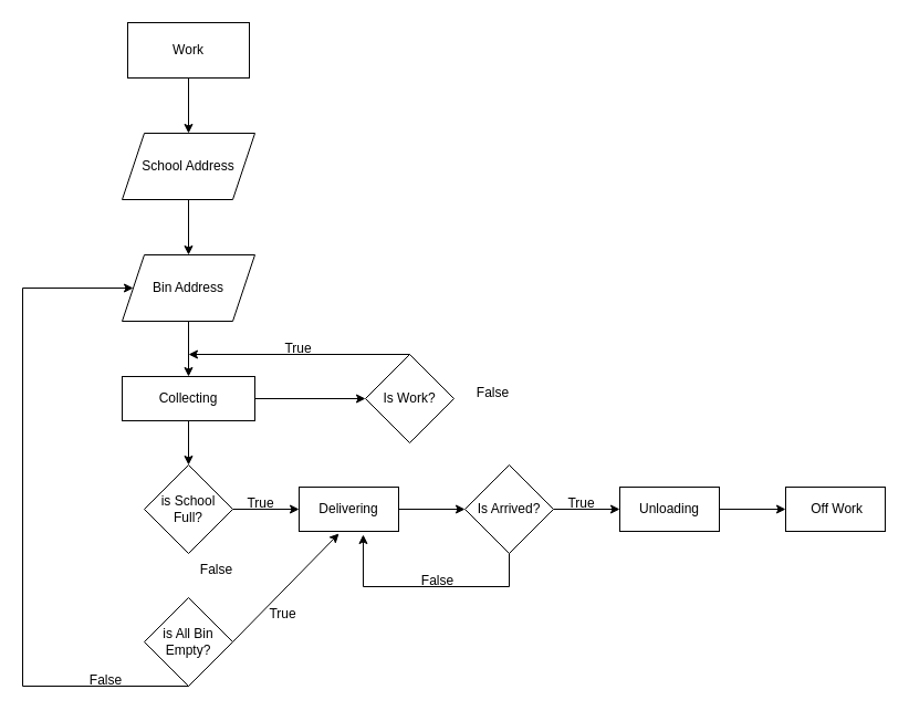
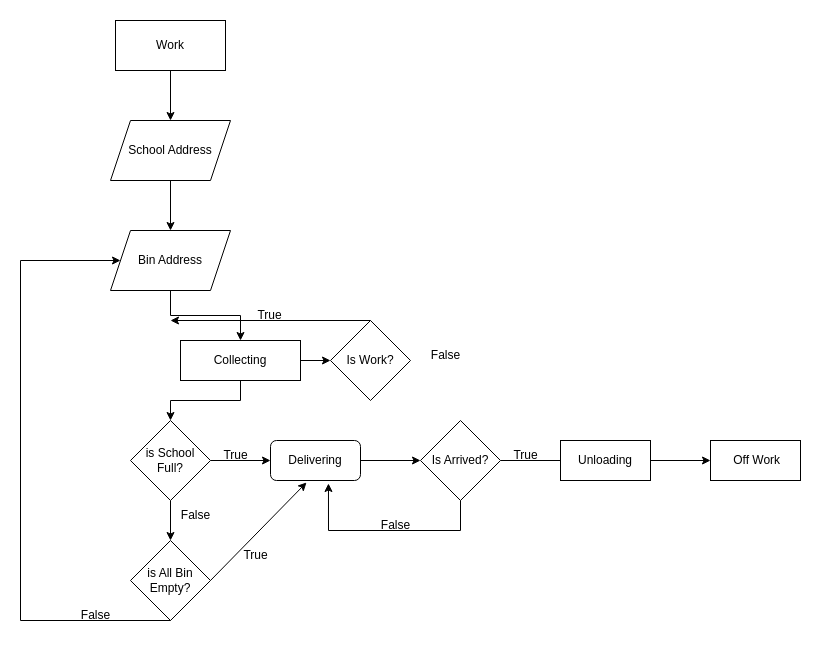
- <mxCell id="15" value="Collecting" style="whiteSpace=wrap;html=1;rounded=0;" vertex="1" parent="1"><mxGeometry x="110" y="340" width="120" height="40" as="geometry" /></mxCell>
+ <mxCell id="15" value="Collecting" style="whiteSpace=wrap;html=1;rounded=0;" vertex="1" parent="1"><mxGeometry x="180" y="340" width="120" height="40" as="geometry" /></mxCell>
- <mxCell id="28" value="Delivering" style="whiteSpace=wrap;html=1;rounded=0;" vertex="1" parent="1"><mxGeometry x="270" y="440" width="90" height="40" as="geometry" /></mxCell>
+ <mxCell id="28" value="Delivering" style="whiteSpace=wrap;html=1;rounded=1;" vertex="1" parent="1"><mxGeometry x="270" y="440" width="90" height="40" as="geometry" /></mxCell>
- <mxCell id="32" value="" style="edgeStyle=orthogonalEdgeStyle;rounded=0;orthogonalLoop=1;jettySize=auto;html=1;" edge="1" parent="1" source="33" target="35"><mxGeometry relative="1" as="geometry" /></mxCell>
+ <mxCell id="32" value="" style="edgeStyle=orthogonalEdgeStyle;rounded=0;orthogonalLoop=1;jettySize=auto;html=1;endArrow=none;" edge="1" parent="1" source="33" target="35"><mxGeometry relative="1" as="geometry" /></mxCell>
+ <mxCell id="20" value="" style="edgeStyle=orthogonalEdgeStyle;rounded=0;orthogonalLoop=1;jettySize=auto;html=1;" edge="1" parent="1" source="22" target="23"><mxGeometry relative="1" as="geometry" /></mxCell>
